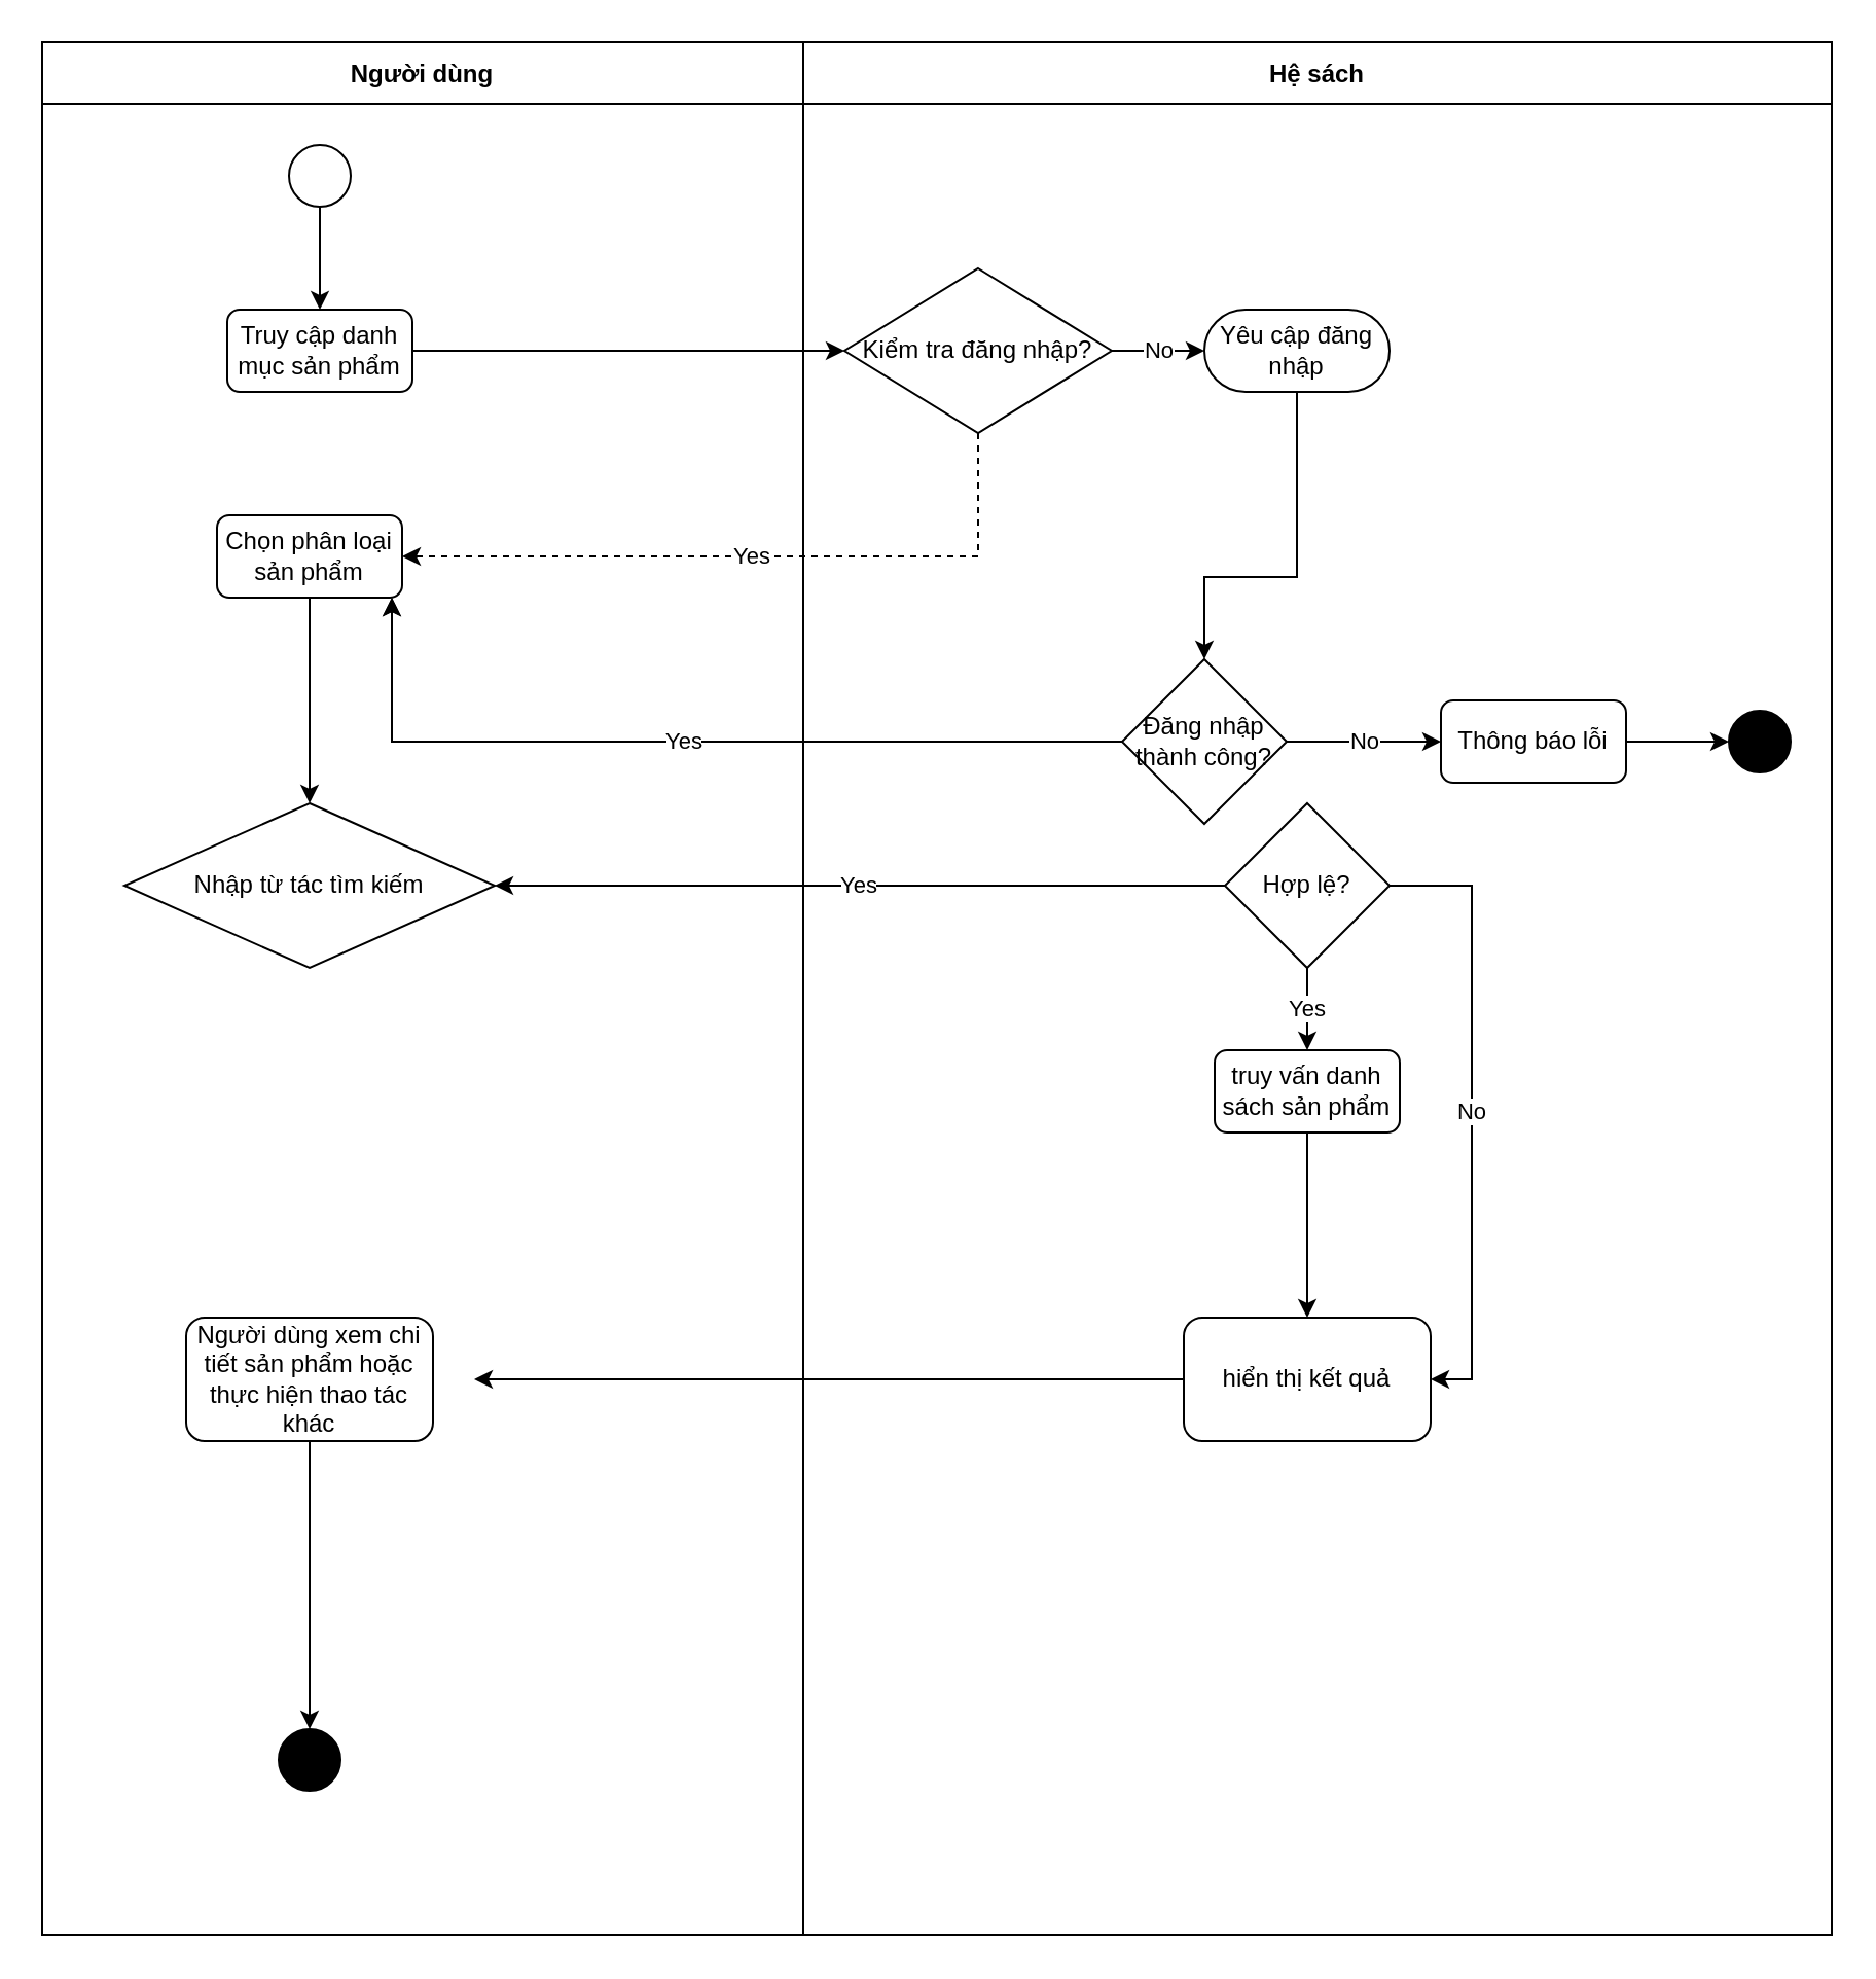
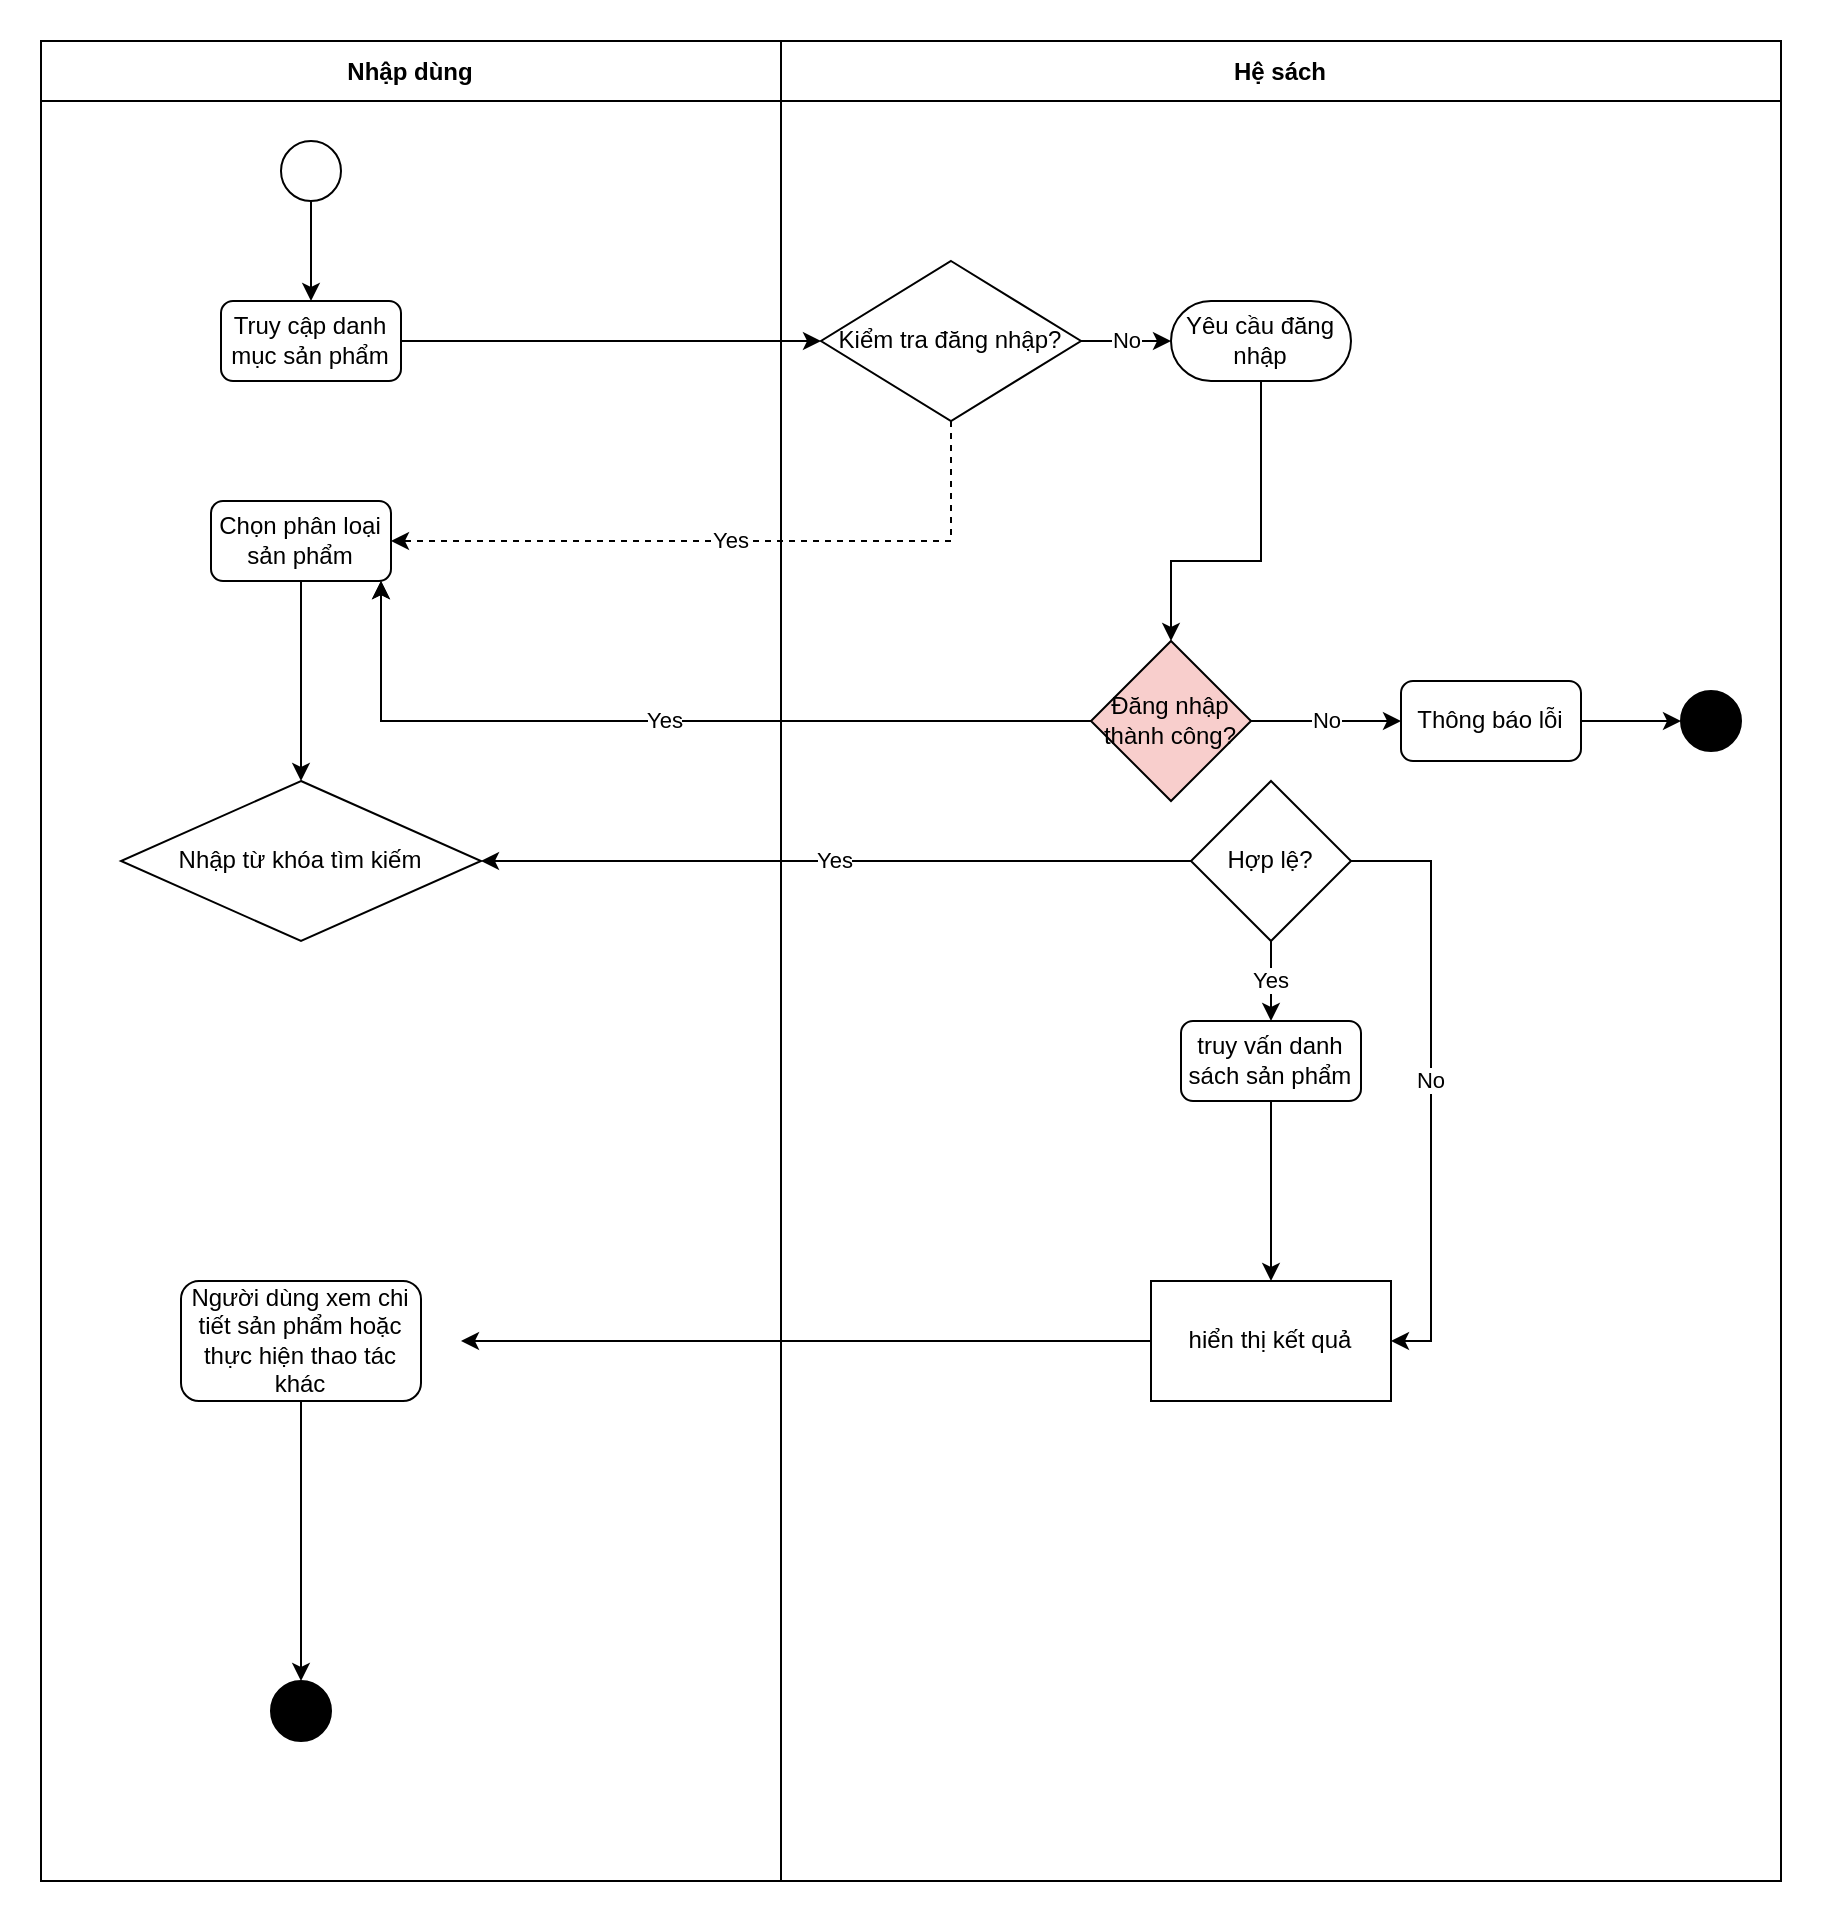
- <mxCell id="2" value="Người dùng" style="swimlane;startSize=30;" vertex="1" parent="1"><mxGeometry x="20" y="20" width="370" height="920" as="geometry" /></mxCell>
+ <mxCell id="2" value="Nhập dùng" style="swimlane;startSize=30;" vertex="1" parent="1"><mxGeometry x="20" y="20" width="370" height="920" as="geometry" /></mxCell>
- <mxCell id="13" value="Yêu cập đăng nhập" style="rounded=1;whiteSpace=wrap;html=1;arcSize=50;" vertex="1" parent="11"><mxGeometry x="195" y="130" width="90" height="40" as="geometry" /></mxCell>
+ <mxCell id="13" value="Yêu cầu đăng nhập" style="rounded=1;whiteSpace=wrap;html=1;arcSize=50;" vertex="1" parent="11"><mxGeometry x="195" y="130" width="90" height="40" as="geometry" /></mxCell>
- <mxCell id="14" value="Đăng nhập thành công?" style="rhombus;whiteSpace=wrap;html=1;" vertex="1" parent="11"><mxGeometry x="155" y="300" width="80" height="80" as="geometry" /></mxCell>
+ <mxCell id="14" value="Đăng nhập thành công?" style="rhombus;whiteSpace=wrap;html=1;fillColor=#f8cecc;" vertex="1" parent="11"><mxGeometry x="155" y="300" width="80" height="80" as="geometry" /></mxCell>
- <mxCell id="6" value="Nhập từ tác tìm kiếm" style="rhombus;whiteSpace=wrap;html=1;" vertex="1" parent="2"><mxGeometry x="40" y="370" width="180" height="80" as="geometry" /></mxCell>
+ <mxCell id="6" value="Nhập từ khóa tìm kiếm" style="rhombus;whiteSpace=wrap;html=1;" vertex="1" parent="2"><mxGeometry x="40" y="370" width="180" height="80" as="geometry" /></mxCell>
- <mxCell id="21" value="hiển thị kết quả" style="rounded=1;whiteSpace=wrap;html=1;" vertex="1" parent="11"><mxGeometry x="185" y="620" width="120" height="60" as="geometry" /></mxCell>
+ <mxCell id="21" value="hiển thị kết quả" style="whiteSpace=wrap;html=1;rounded=0;" vertex="1" parent="11"><mxGeometry x="185" y="620" width="120" height="60" as="geometry" /></mxCell>
